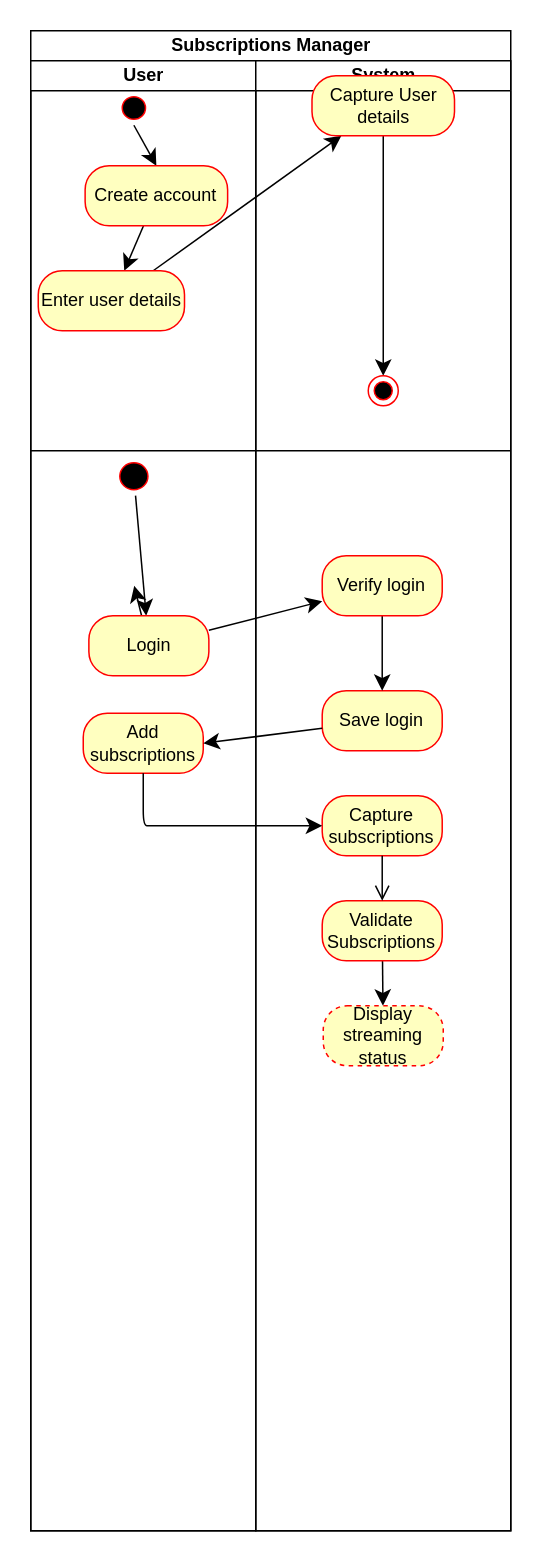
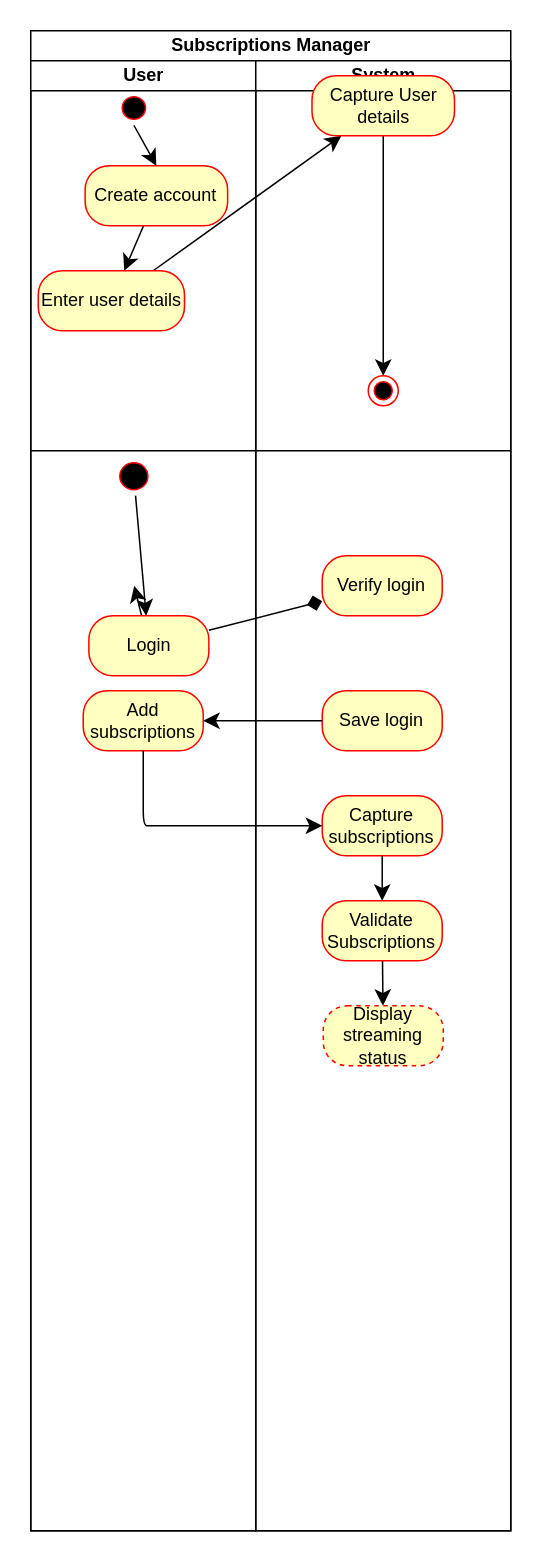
- <mxCell id="30" value="" style="edgeStyle=none;curved=1;rounded=0;orthogonalLoop=1;jettySize=auto;html=1;fontSize=12;startSize=8;endSize=8;" edge="1" parent="2" source="15" target="25"><mxGeometry relative="1" as="geometry" /></mxCell>
+ <mxCell id="30" value="" style="edgeStyle=none;curved=1;rounded=0;orthogonalLoop=1;jettySize=auto;html=1;fontSize=12;startSize=8;endSize=8;endArrow=diamond;" edge="1" parent="2" source="15" target="25"><mxGeometry relative="1" as="geometry" /></mxCell>
- <mxCell id="24" style="edgeStyle=none;curved=1;rounded=0;orthogonalLoop=1;jettySize=auto;html=1;entryX=0.5;entryY=0;entryDx=0;entryDy=0;fontSize=12;startSize=8;endSize=8;" edge="1" parent="17" source="25" target="22"><mxGeometry relative="1" as="geometry" /></mxCell>
- <mxCell id="11" value="Add subscriptions" style="rounded=1;whiteSpace=wrap;html=1;arcSize=40;fontColor=#000000;fillColor=#ffffc0;strokeColor=#ff0000;" vertex="1" parent="4"><mxGeometry x="35.0" y="435" width="80" height="40" as="geometry" /></mxCell>
+ <mxCell id="11" value="Add subscriptions" style="rounded=1;whiteSpace=wrap;html=1;arcSize=40;fontColor=#000000;fillColor=#ffffc0;strokeColor=#ff0000;" vertex="1" parent="4"><mxGeometry x="35.0" y="420" width="80" height="40" as="geometry" /></mxCell>
- <mxCell id="28" value="" style="edgeStyle=none;curved=1;rounded=0;orthogonalLoop=1;jettySize=auto;html=1;fontSize=12;startSize=8;endSize=8;endArrow=open;" edge="1" parent="17" source="23" target="27"><mxGeometry relative="1" as="geometry"><mxPoint x="474.0" y="670" as="sourcePoint" /><mxPoint x="474.0" y="760" as="targetPoint" /></mxGeometry></mxCell>
+ <mxCell id="28" value="" style="edgeStyle=none;curved=1;rounded=0;orthogonalLoop=1;jettySize=auto;html=1;fontSize=12;startSize=8;endSize=8;" edge="1" parent="17" source="23" target="27"><mxGeometry relative="1" as="geometry"><mxPoint x="474.0" y="670" as="sourcePoint" /><mxPoint x="474.0" y="760" as="targetPoint" /></mxGeometry></mxCell>
